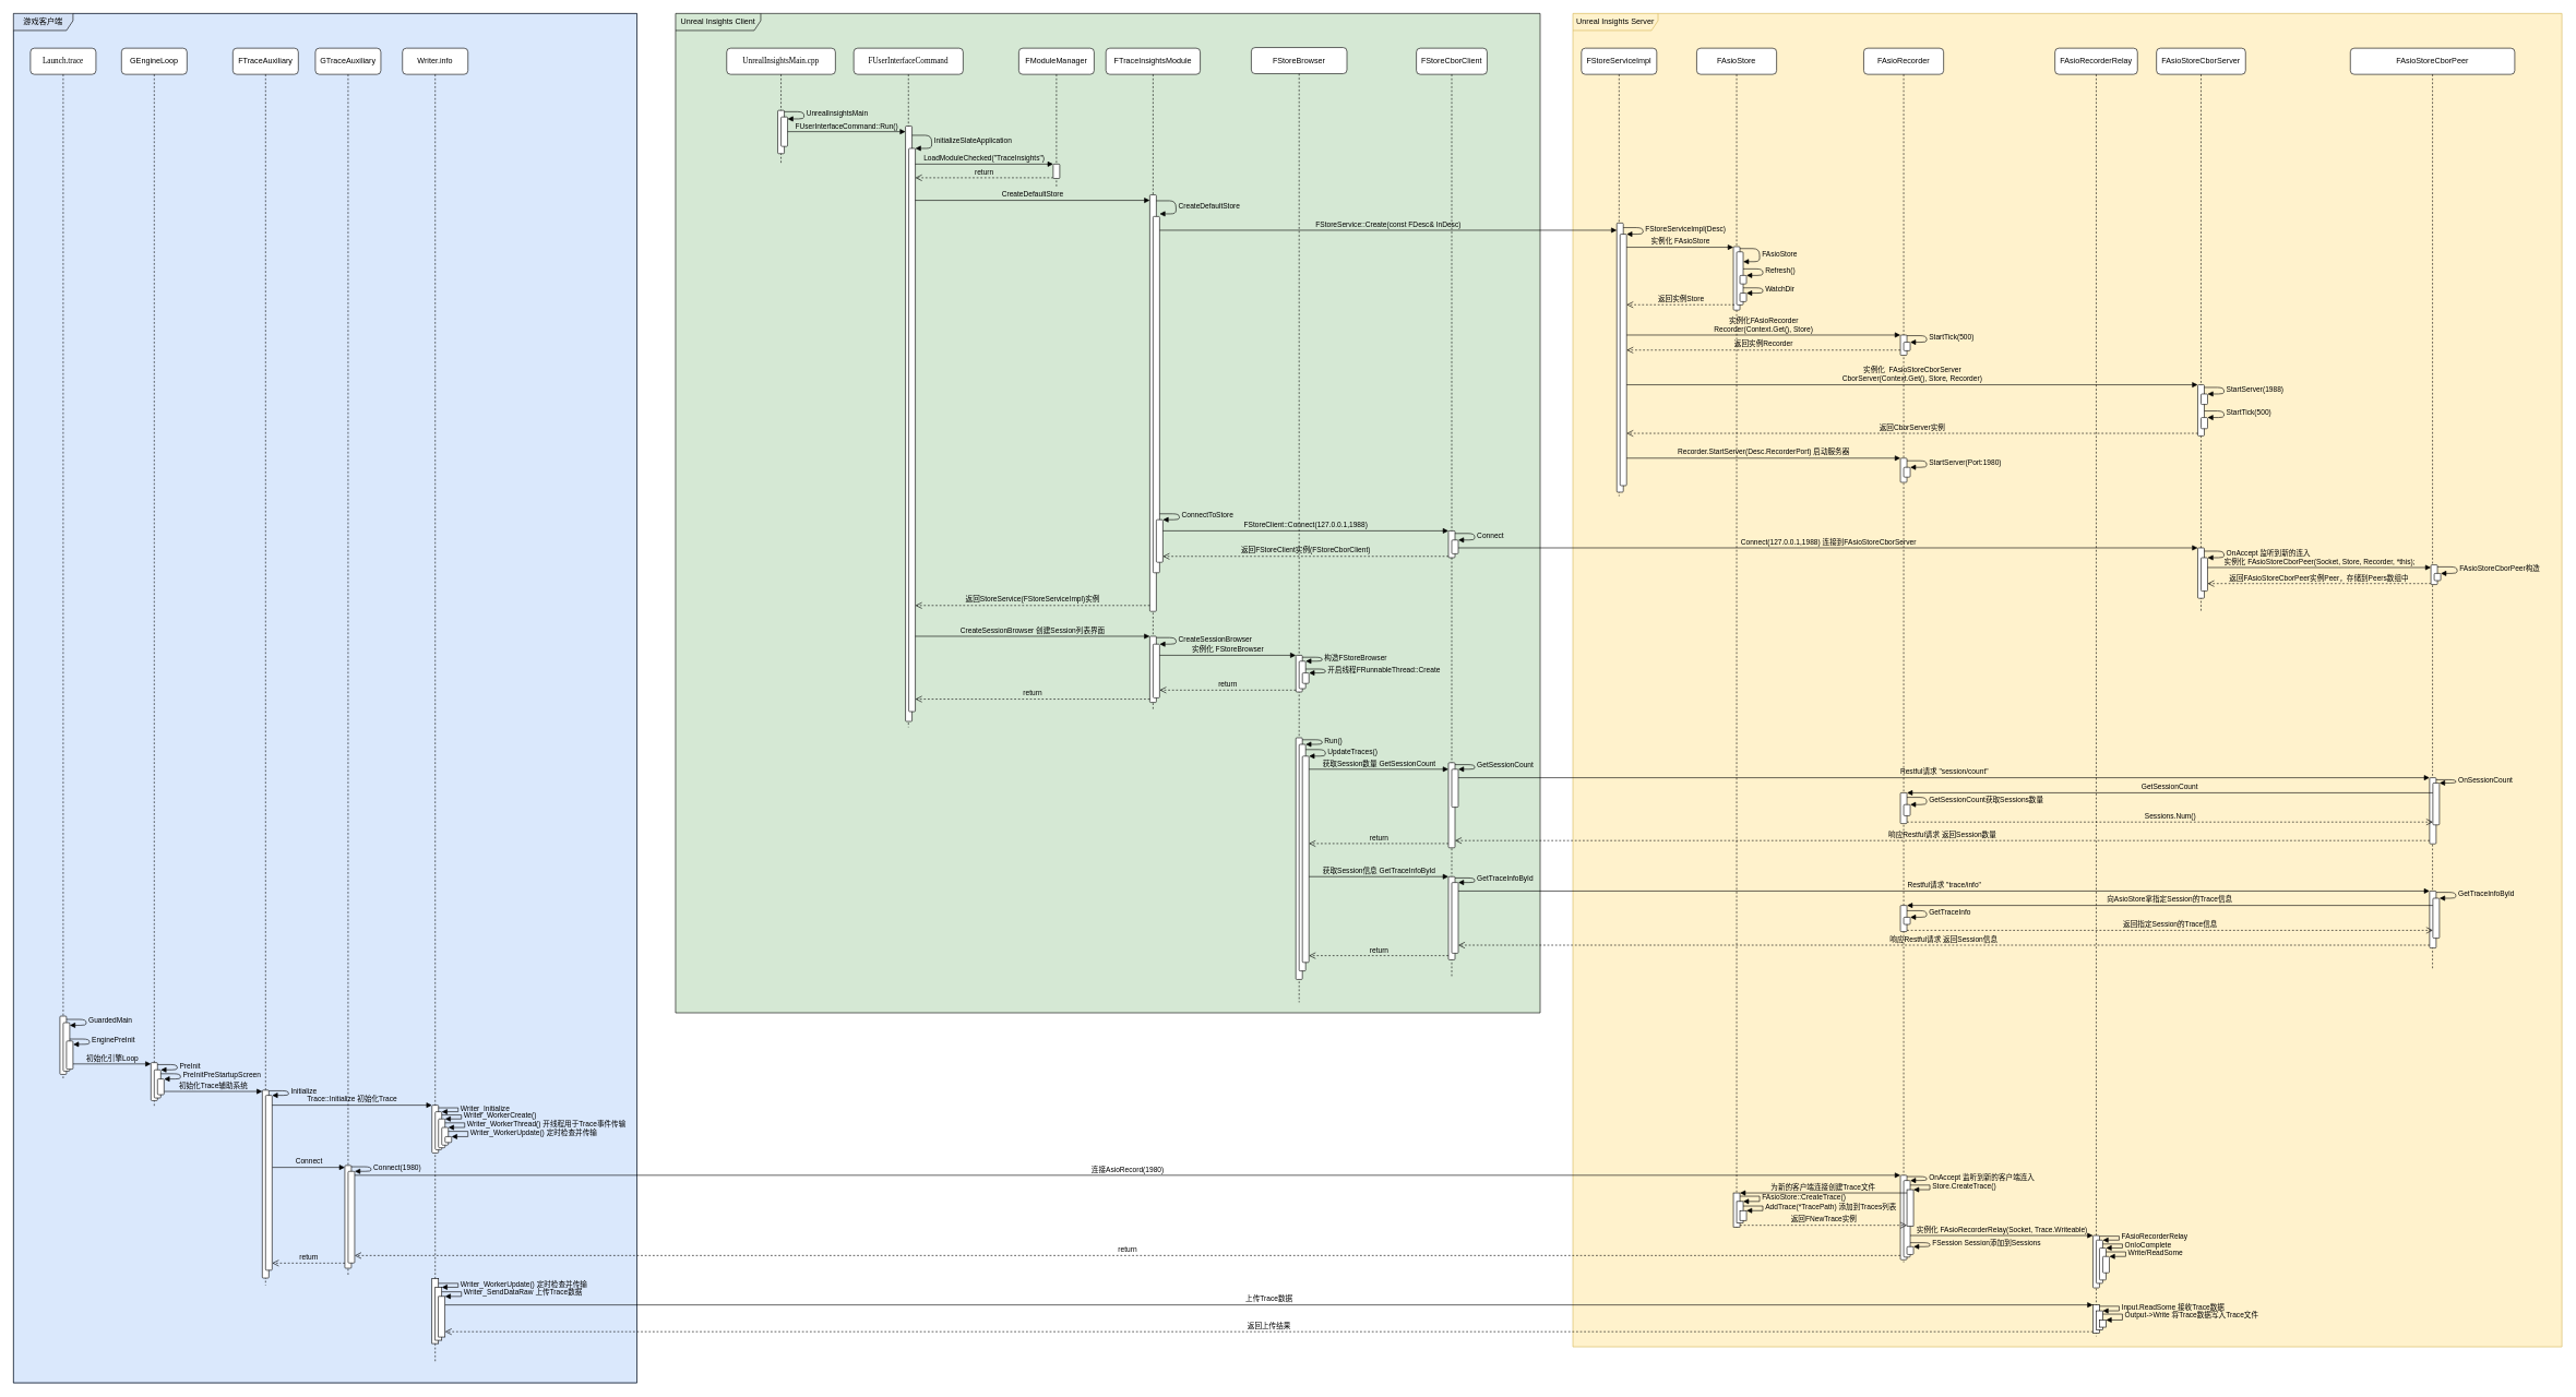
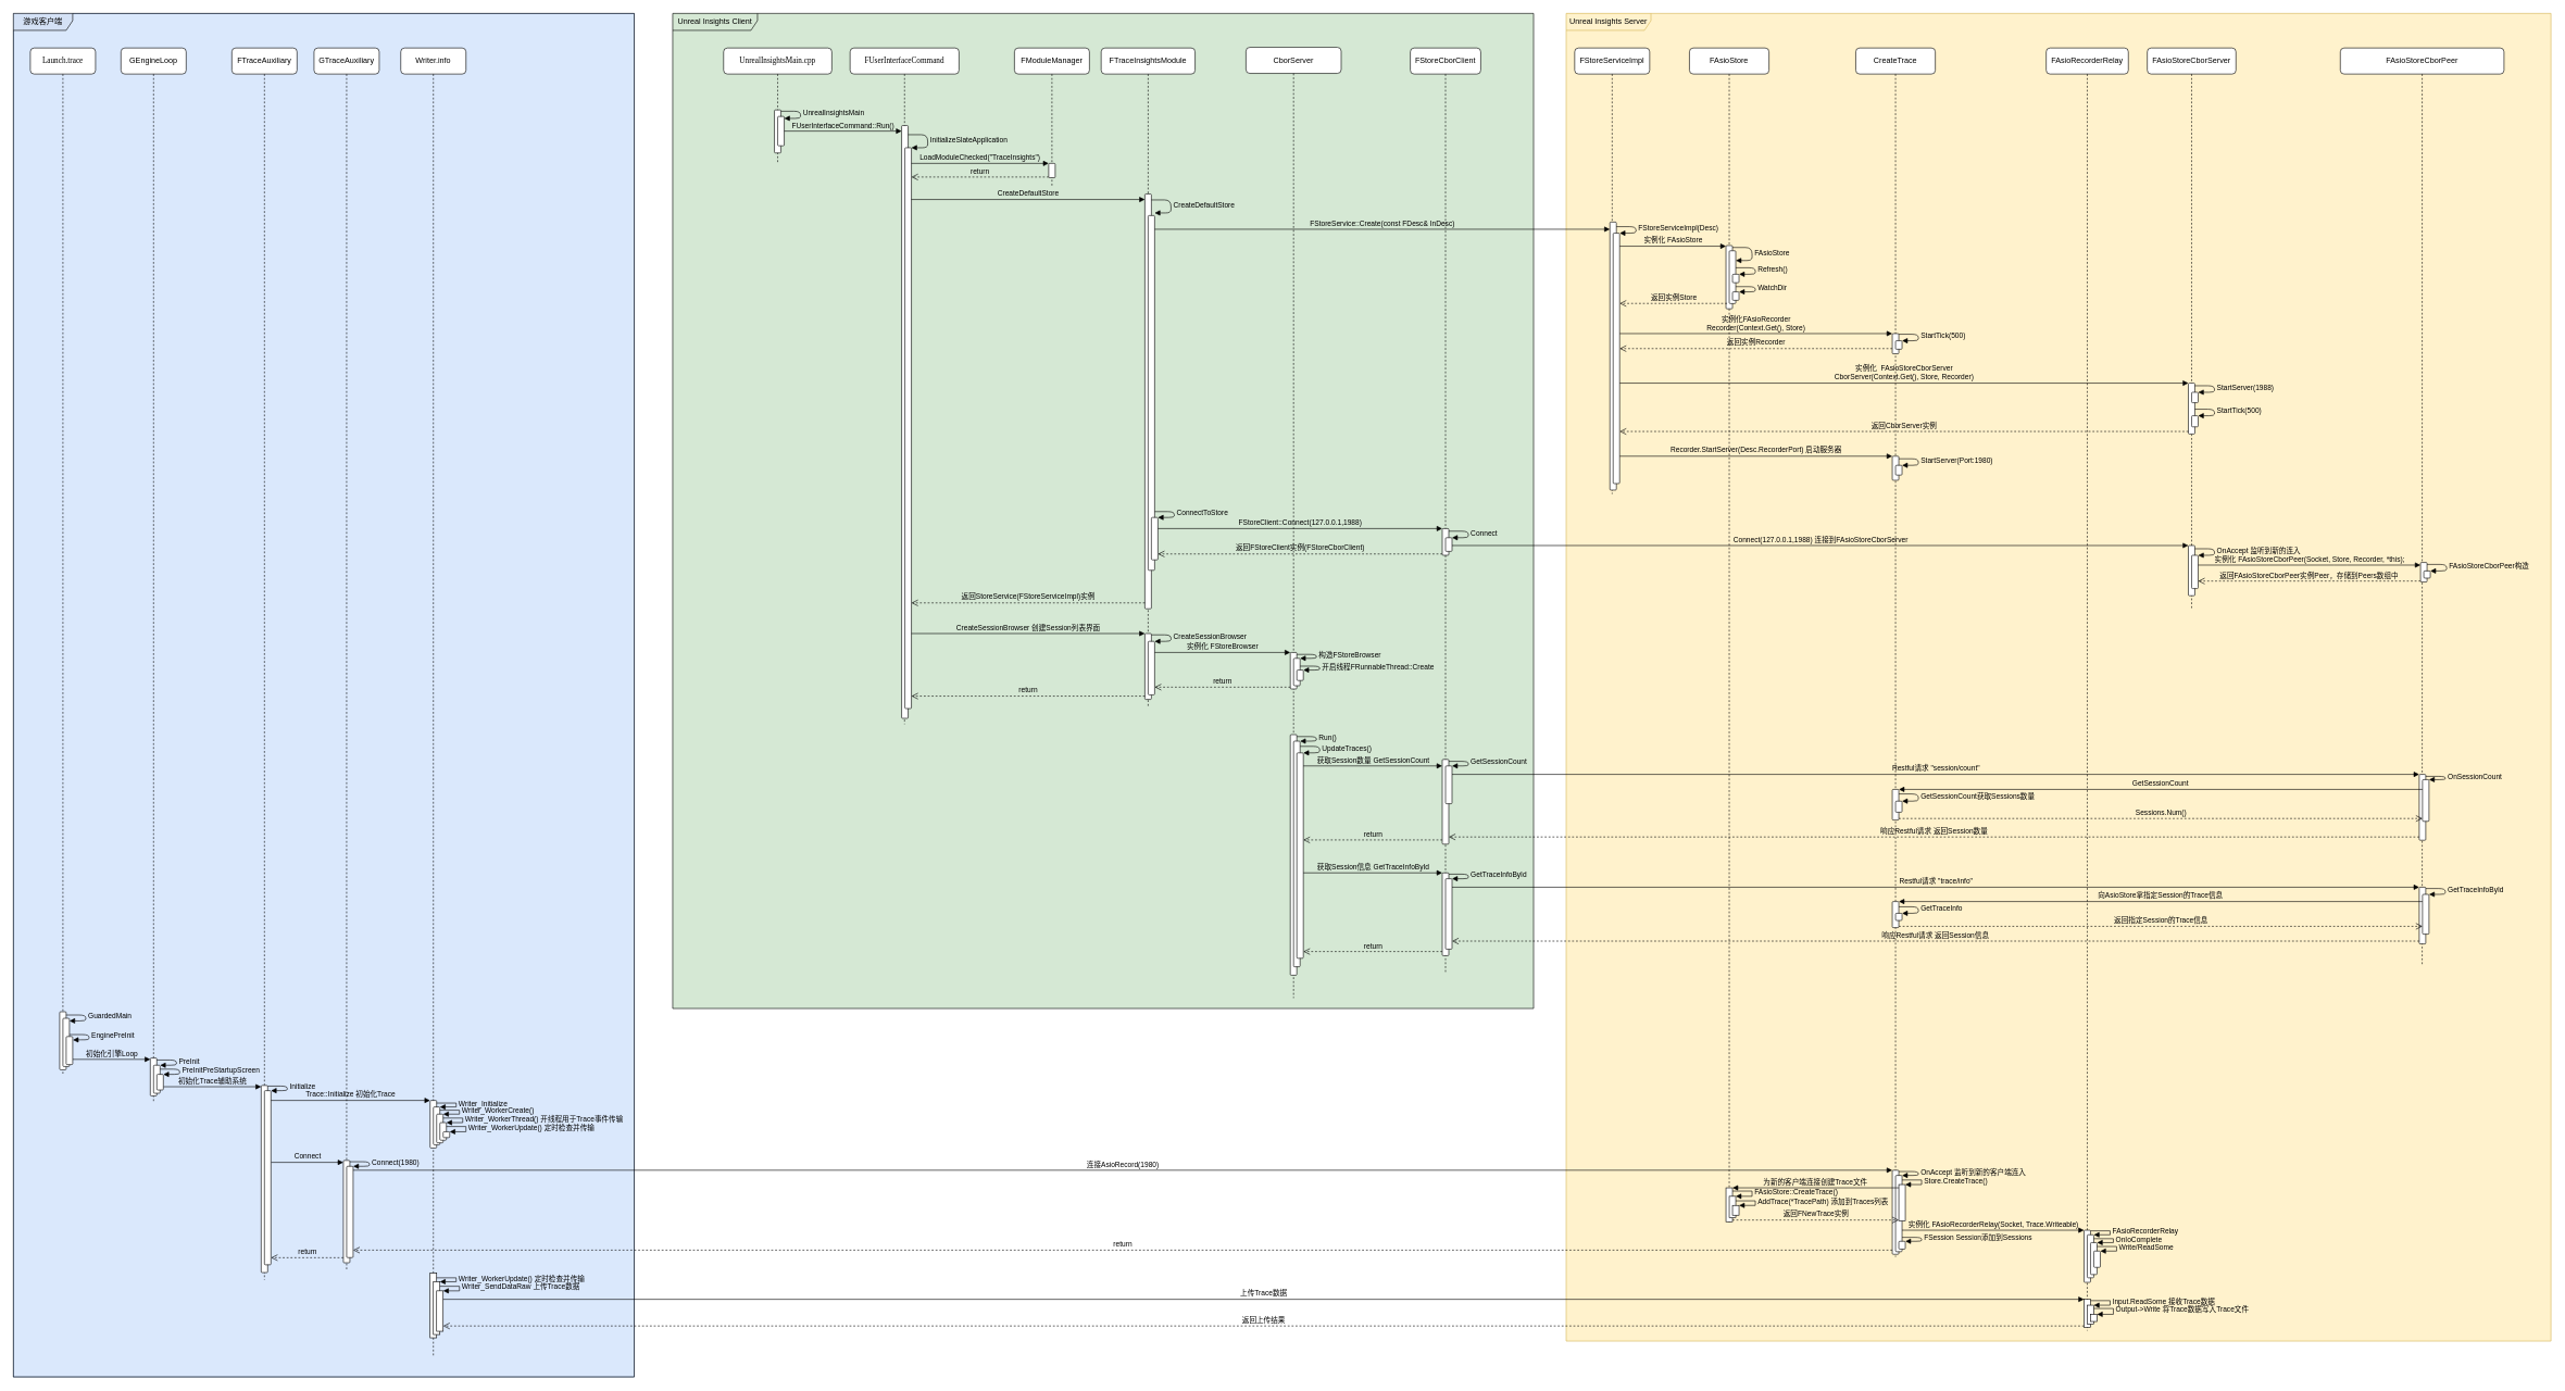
- <mxCell id="171" value="FStoreBrowser" style="shape=umlLifeline;perimeter=lifelinePerimeter;whiteSpace=wrap;html=1;container=1;collapsible=0;recursiveResize=0;outlineConnect=0;rounded=1;labelBackgroundColor=none;" parent="131" vertex="1"><mxGeometry x="879" y="52" width="146" height="1458" as="geometry" /></mxCell>
+ <mxCell id="171" value="CborServer" style="shape=umlLifeline;perimeter=lifelinePerimeter;whiteSpace=wrap;html=1;container=1;collapsible=0;recursiveResize=0;outlineConnect=0;rounded=1;labelBackgroundColor=none;" parent="131" vertex="1"><mxGeometry x="879" y="52" width="146" height="1458" as="geometry" /></mxCell>
- <mxCell id="63" value="FAsioRecorder" style="shape=umlLifeline;perimeter=lifelinePerimeter;whiteSpace=wrap;html=1;container=1;collapsible=0;recursiveResize=0;outlineConnect=0;rounded=1;labelBackgroundColor=none;" parent="44" vertex="1"><mxGeometry x="444" y="53" width="122" height="1854" as="geometry" /></mxCell>
+ <mxCell id="63" value="CreateTrace" style="shape=umlLifeline;perimeter=lifelinePerimeter;whiteSpace=wrap;html=1;container=1;collapsible=0;recursiveResize=0;outlineConnect=0;rounded=1;labelBackgroundColor=none;" parent="44" vertex="1"><mxGeometry x="444" y="53" width="122" height="1854" as="geometry" /></mxCell>
